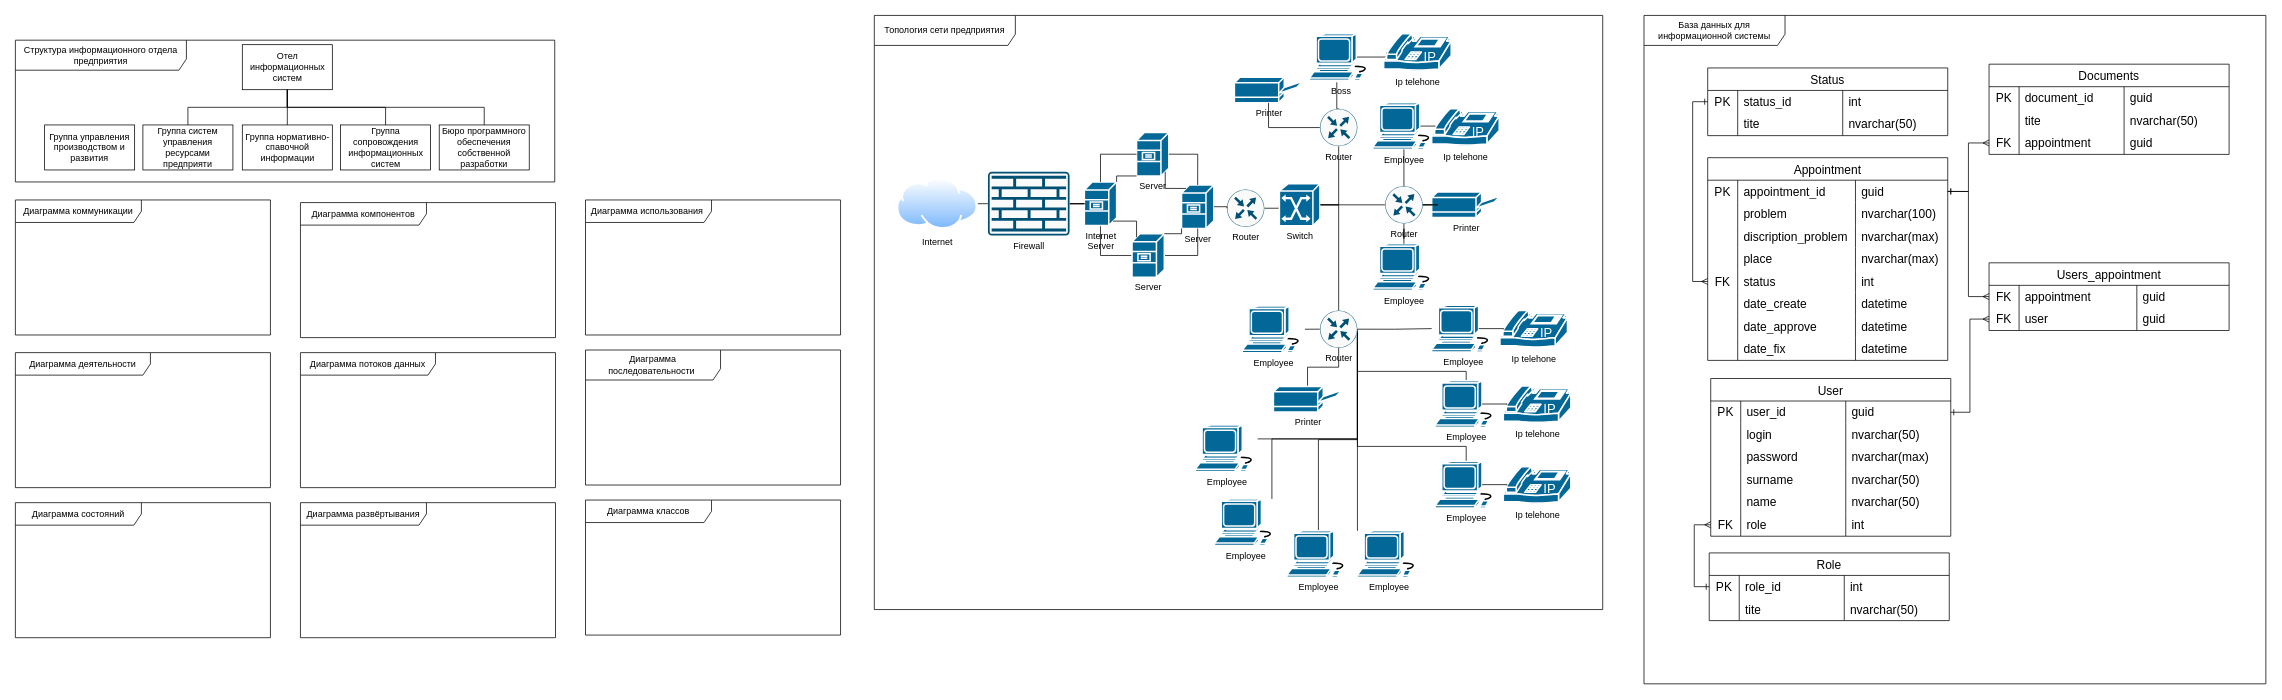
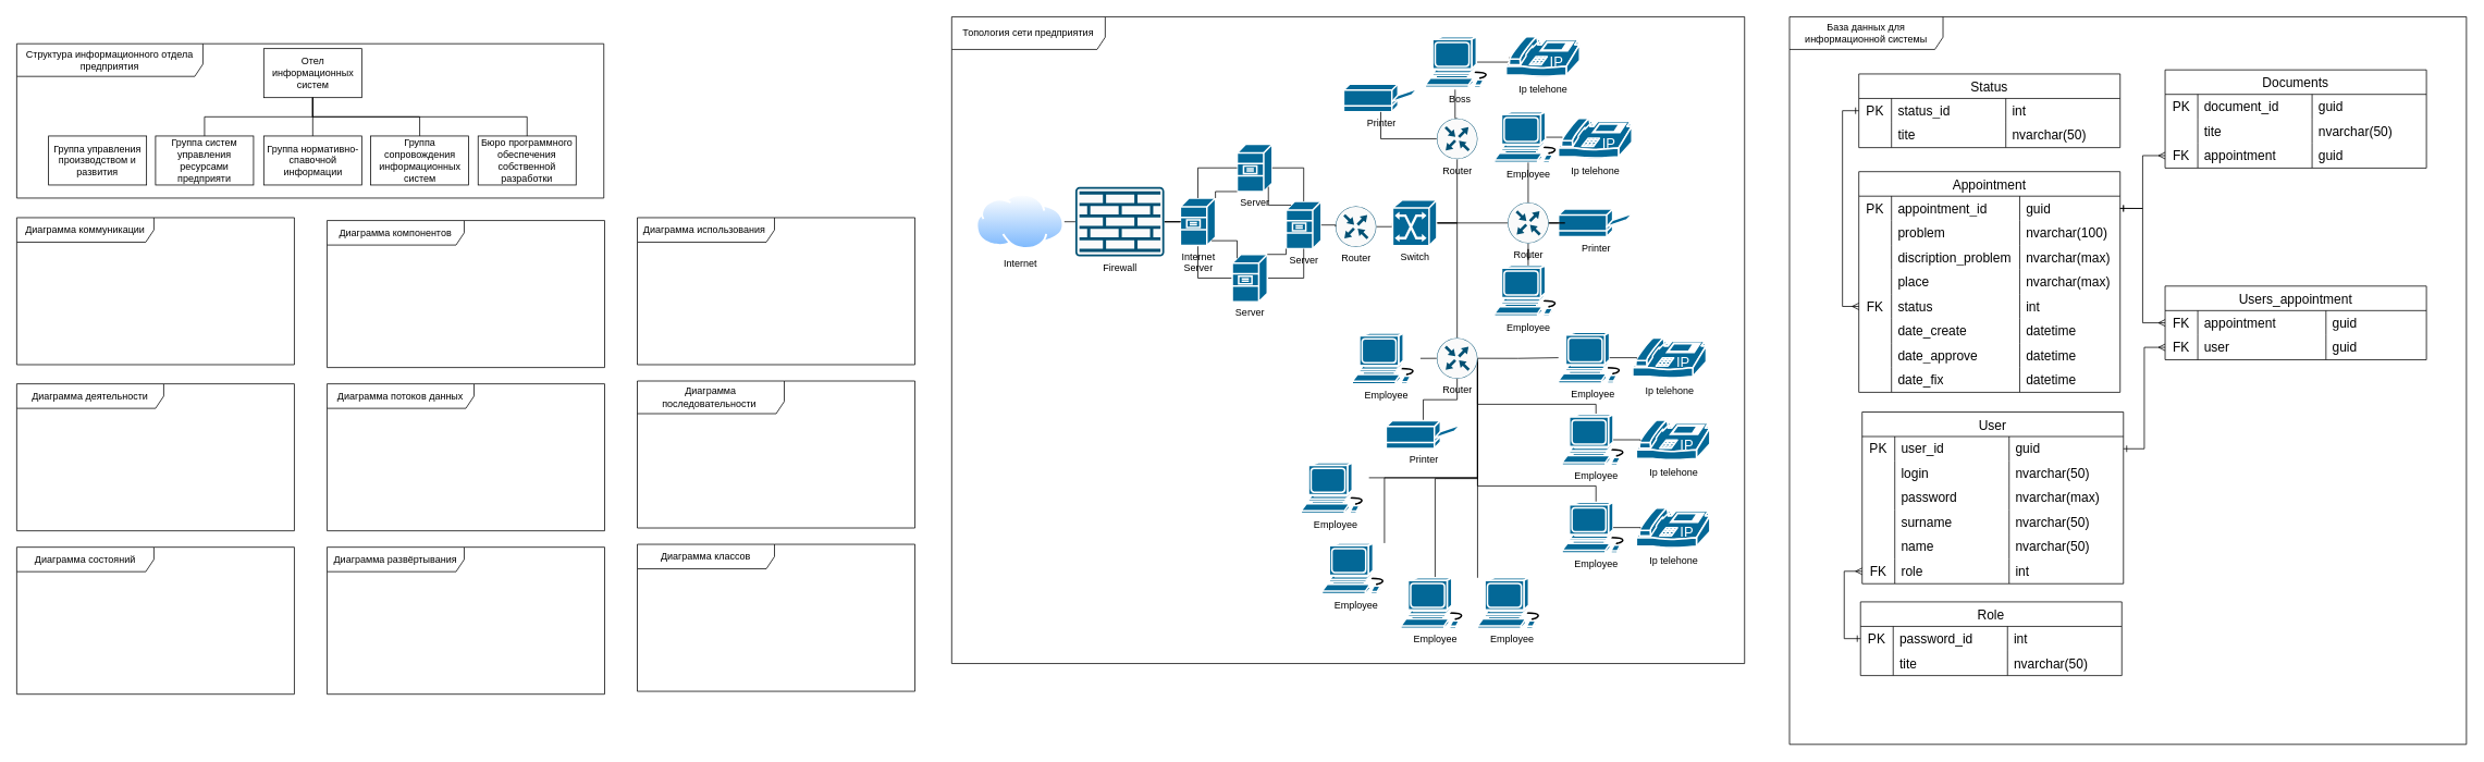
- <mxCell id="42" value="role_id" style="shape=partialRectangle;html=1;whiteSpace=wrap;connectable=0;fillColor=none;top=0;left=0;bottom=0;right=0;align=left;spacingLeft=6;overflow=hidden;strokeColor=inherit;fontSize=16;" parent="40" vertex="1"><mxGeometry x="40" width="140" height="30" as="geometry"><mxRectangle width="140" height="30" as="alternateBounds" /></mxGeometry></mxCell>
+ <mxCell id="42" value="password_id" style="shape=partialRectangle;html=1;whiteSpace=wrap;connectable=0;fillColor=none;top=0;left=0;bottom=0;right=0;align=left;spacingLeft=6;overflow=hidden;strokeColor=inherit;fontSize=16;" parent="40" vertex="1"><mxGeometry x="40" width="140" height="30" as="geometry"><mxRectangle width="140" height="30" as="alternateBounds" /></mxGeometry></mxCell>
